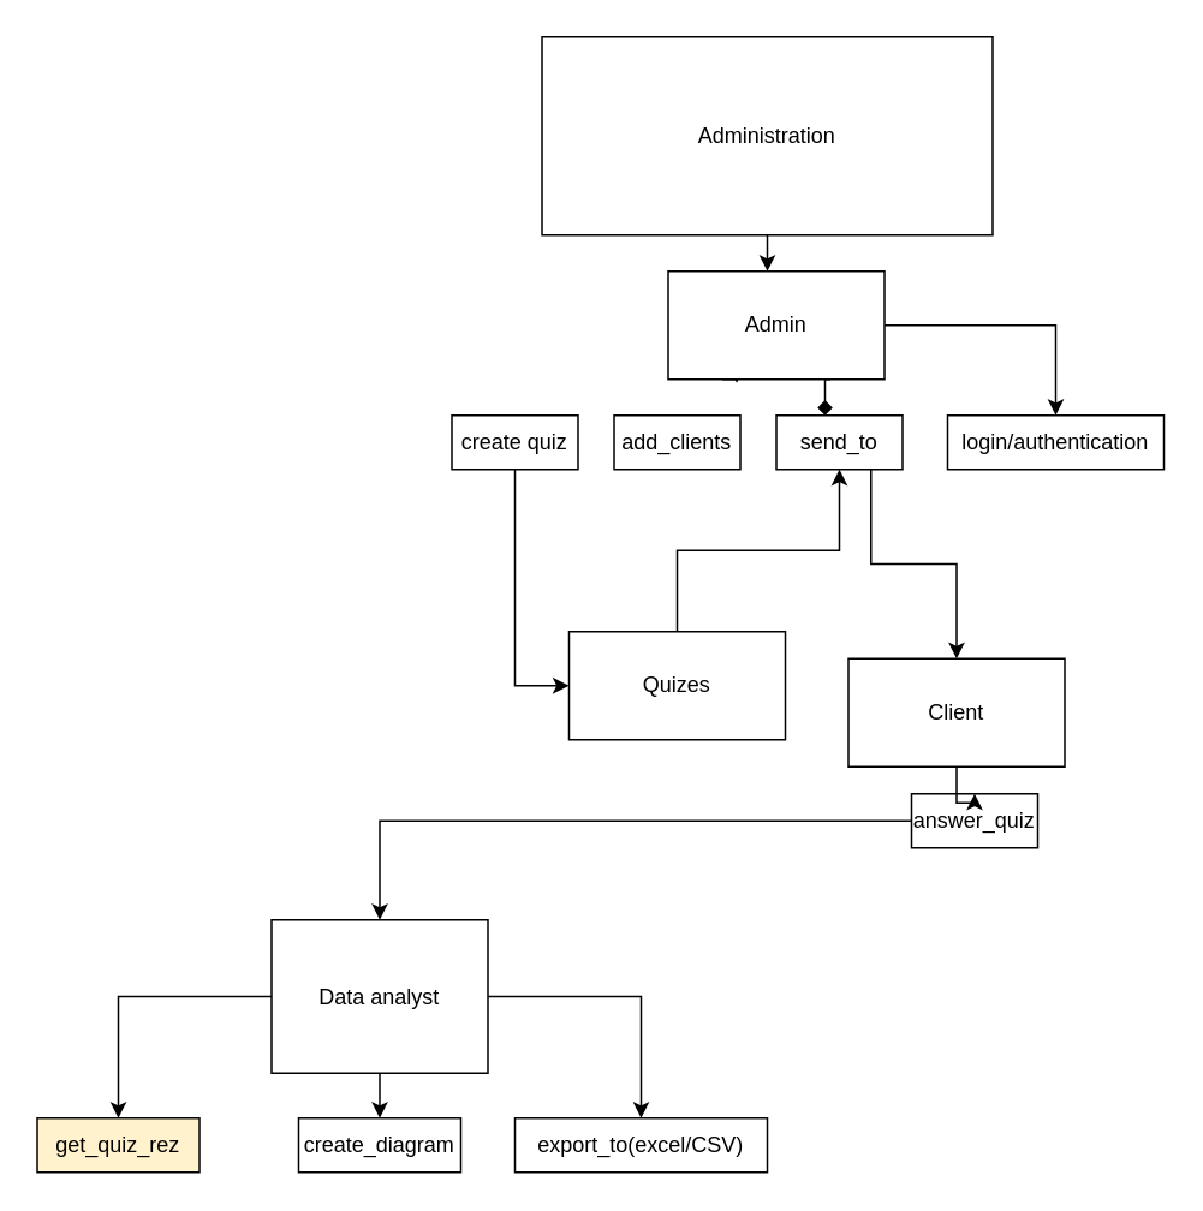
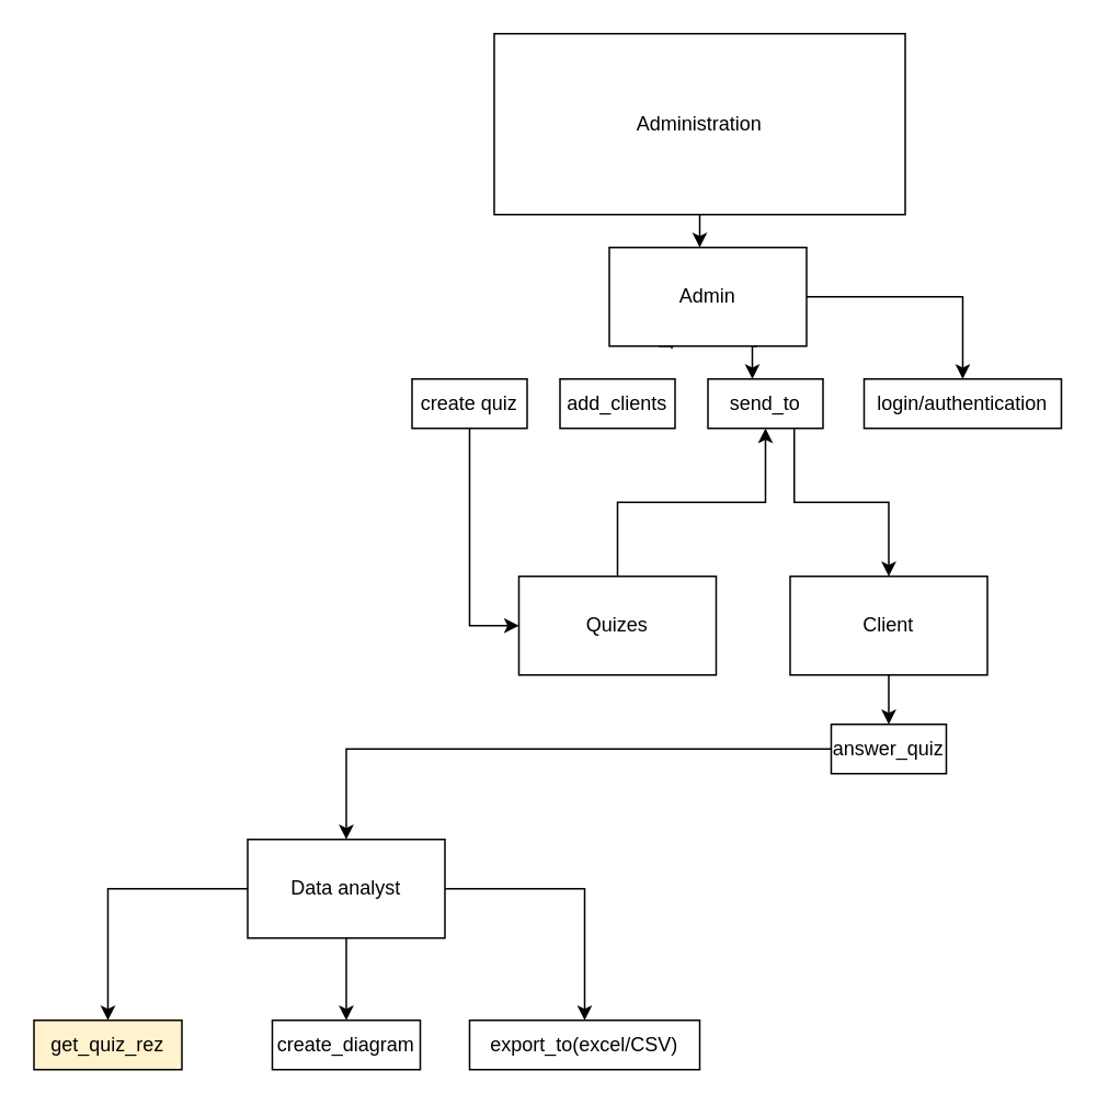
- <mxCell id="16" style="edgeStyle=orthogonalEdgeStyle;rounded=0;orthogonalLoop=1;jettySize=auto;html=1;exitX=0.75;exitY=1;exitDx=0;exitDy=0;entryX=0.386;entryY=0;entryDx=0;entryDy=0;entryPerimeter=0;endArrow=diamond;" parent="1" source="18" target="23" edge="1"><mxGeometry relative="1" as="geometry" /></mxCell>
+ <mxCell id="16" style="edgeStyle=orthogonalEdgeStyle;rounded=0;orthogonalLoop=1;jettySize=auto;html=1;exitX=0.75;exitY=1;exitDx=0;exitDy=0;entryX=0.386;entryY=0;entryDx=0;entryDy=0;entryPerimeter=0;" parent="1" source="18" target="23" edge="1"><mxGeometry relative="1" as="geometry" /></mxCell>
- <mxCell id="5" value="Client" style="rounded=0;whiteSpace=wrap;html=1;" parent="1" vertex="1"><mxGeometry x="470" y="365" width="120" height="60" as="geometry" /></mxCell>
+ <mxCell id="5" value="Client" style="rounded=0;whiteSpace=wrap;html=1;" parent="1" vertex="1"><mxGeometry x="480" y="350" width="120" height="60" as="geometry" /></mxCell>
- <mxCell id="9" value="Data analyst" style="rounded=0;whiteSpace=wrap;html=1;" parent="1" vertex="1"><mxGeometry x="150" y="510" width="120" height="85" as="geometry" /></mxCell>
+ <mxCell id="9" value="Data analyst" style="rounded=0;whiteSpace=wrap;html=1;" parent="1" vertex="1"><mxGeometry x="150" y="510" width="120" height="60" as="geometry" /></mxCell>
